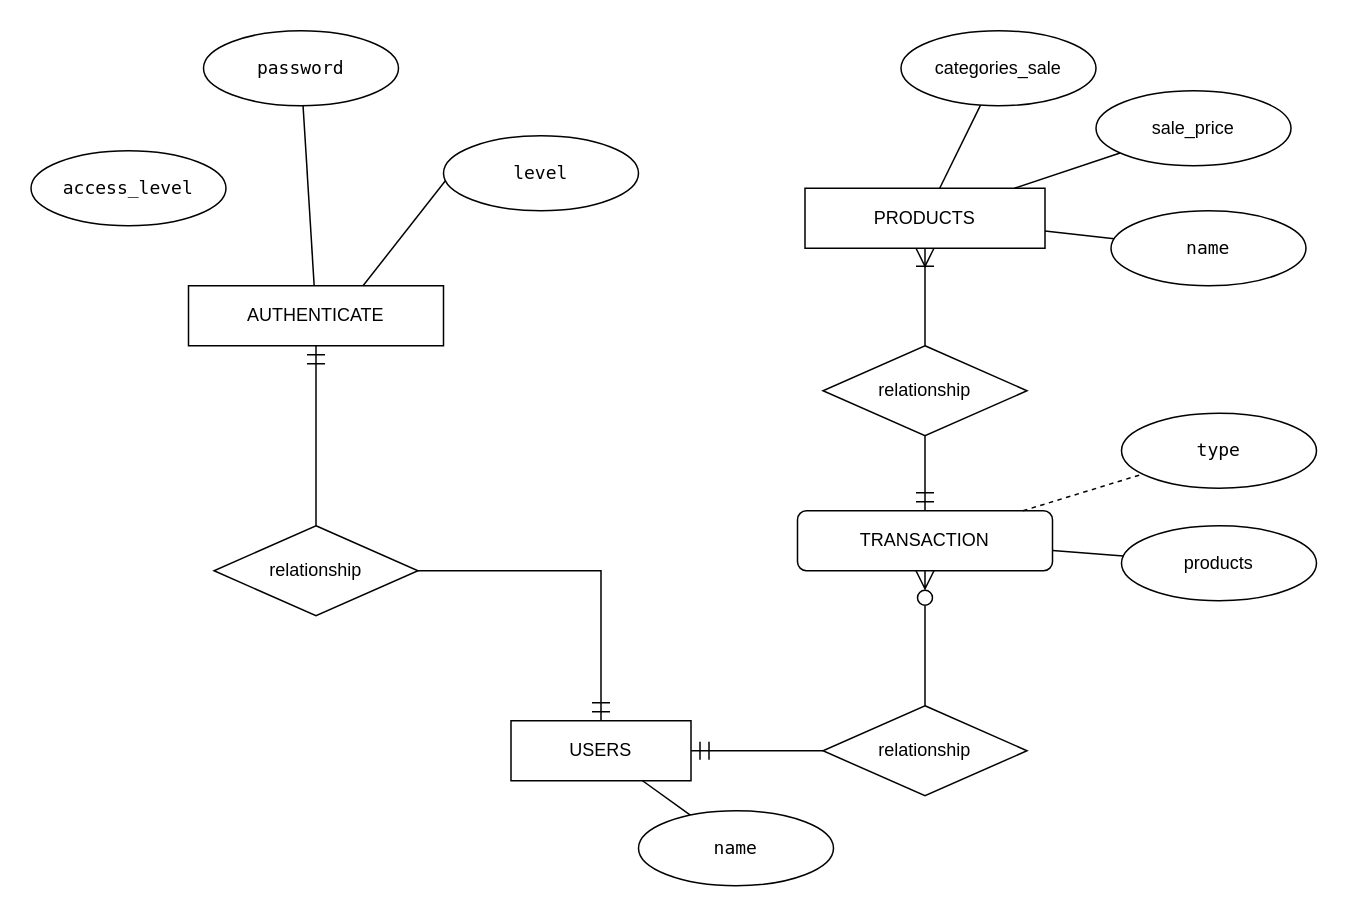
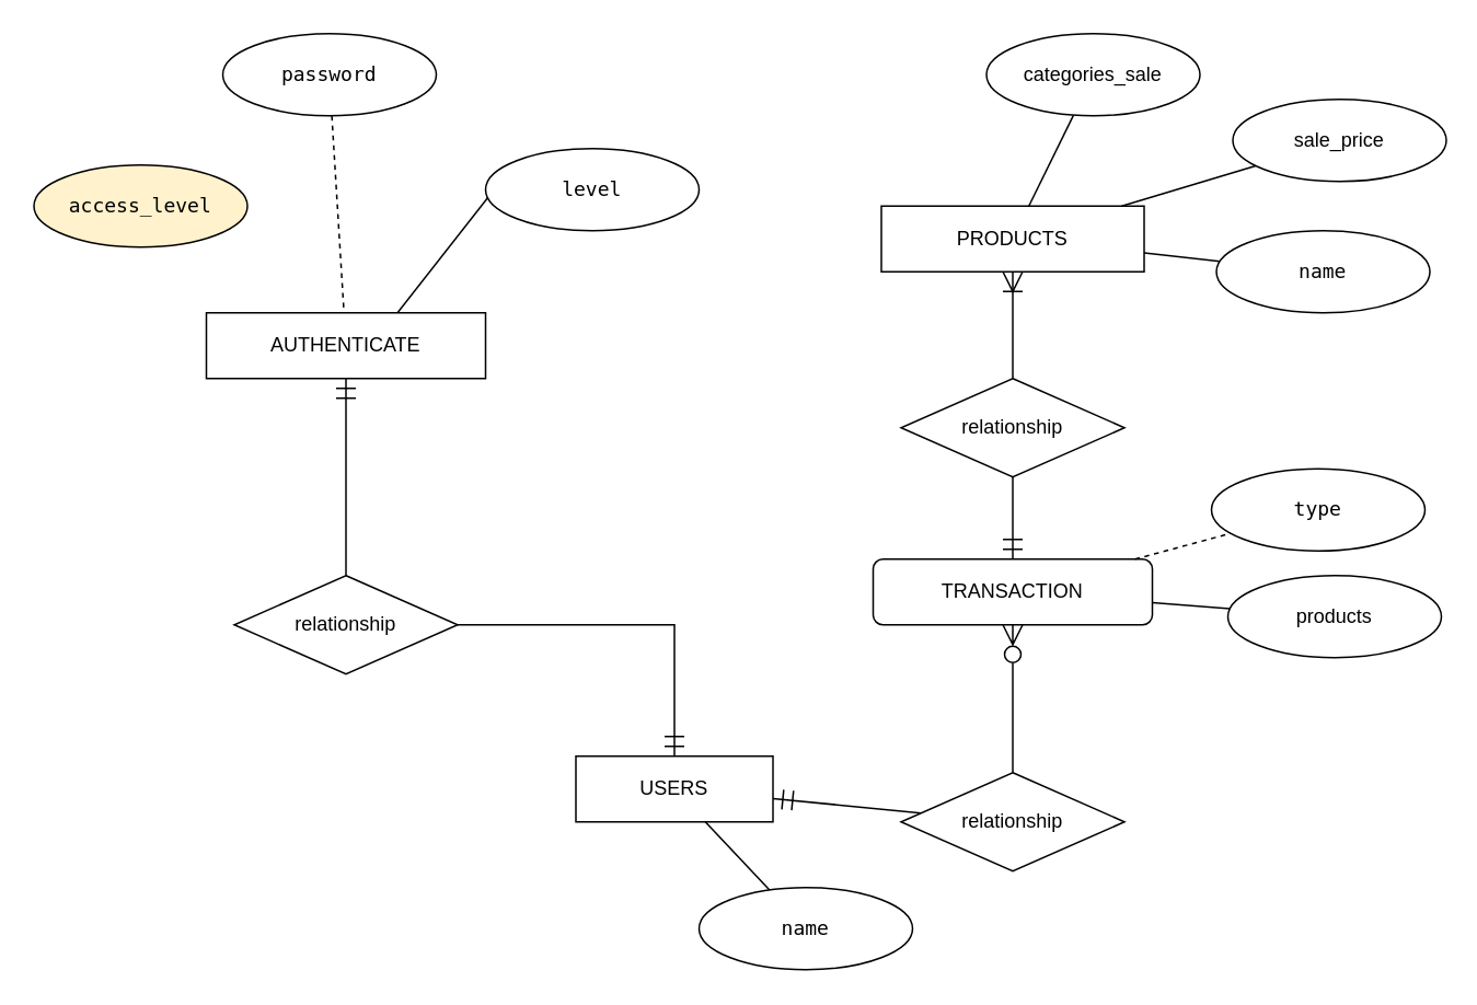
- <mxCell id="18" value="sale_price" style="ellipse;whiteSpace=wrap;html=1;rounded=0;" parent="1" vertex="1"><mxGeometry x="730" y="60" width="130" height="50" as="geometry" /></mxCell>
+ <mxCell id="18" value="sale_price" style="ellipse;whiteSpace=wrap;html=1;rounded=0;" parent="1" vertex="1"><mxGeometry x="750" y="60" width="130" height="50" as="geometry" /></mxCell>
- <mxCell id="4" value="&lt;div style=&quot;text-align: left;&quot;&gt;&lt;pre dir=&quot;ltr&quot; id=&quot;tw-target-text&quot; data-placeholder=&quot;Tradução&quot; class=&quot;tw-data-text tw-text-large tw-ta&quot;&gt;access_level&lt;/pre&gt;&lt;/div&gt;" style="ellipse;whiteSpace=wrap;html=1;rounded=0;" parent="1" vertex="1"><mxGeometry x="20" y="100" width="130" height="50" as="geometry" /></mxCell>
+ <mxCell id="4" value="&lt;div style=&quot;text-align: left;&quot;&gt;&lt;pre dir=&quot;ltr&quot; id=&quot;tw-target-text&quot; data-placeholder=&quot;Tradução&quot; class=&quot;tw-data-text tw-text-large tw-ta&quot;&gt;access_level&lt;/pre&gt;&lt;/div&gt;" style="ellipse;whiteSpace=wrap;html=1;rounded=0;fillColor=#fff2cc;" parent="1" vertex="1"><mxGeometry x="20" y="100" width="130" height="50" as="geometry" /></mxCell>
- <mxCell id="29" style="edgeStyle=none;rounded=0;orthogonalLoop=1;jettySize=auto;html=1;startArrow=none;startFill=0;endArrow=none;endFill=0;" parent="1" source="28" target="24" edge="1"><mxGeometry relative="1" as="geometry"><mxPoint x="315" y="320" as="sourcePoint" /><mxPoint x="220" y="240" as="targetPoint" /></mxGeometry></mxCell>
+ <mxCell id="29" style="edgeStyle=none;rounded=0;orthogonalLoop=1;jettySize=auto;html=1;startArrow=none;startFill=0;endArrow=none;endFill=0;dashed=1;" parent="1" source="28" target="24" edge="1"><mxGeometry relative="1" as="geometry"><mxPoint x="315" y="320" as="sourcePoint" /><mxPoint x="220" y="240" as="targetPoint" /></mxGeometry></mxCell>
- <mxCell id="21" value="&lt;div style=&quot;text-align: left;&quot;&gt;&lt;pre dir=&quot;ltr&quot; id=&quot;tw-target-text&quot; data-placeholder=&quot;Tradução&quot; class=&quot;tw-data-text tw-text-large tw-ta&quot;&gt;type&lt;/pre&gt;&lt;/div&gt;" style="ellipse;whiteSpace=wrap;html=1;rounded=0;" parent="1" vertex="1"><mxGeometry x="747" y="275" width="130" height="50" as="geometry" /></mxCell>
+ <mxCell id="21" value="&lt;div style=&quot;text-align: left;&quot;&gt;&lt;pre dir=&quot;ltr&quot; id=&quot;tw-target-text&quot; data-placeholder=&quot;Tradução&quot; class=&quot;tw-data-text tw-text-large tw-ta&quot;&gt;type&lt;/pre&gt;&lt;/div&gt;" style="ellipse;whiteSpace=wrap;html=1;rounded=0;" parent="1" vertex="1"><mxGeometry x="737" y="285" width="130" height="50" as="geometry" /></mxCell>
- <mxCell id="3" value="USERS" style="rounded=0;whiteSpace=wrap;html=1;" parent="1" vertex="1"><mxGeometry x="340" y="480" width="120" height="40" as="geometry" /></mxCell>
+ <mxCell id="3" value="USERS" style="rounded=0;whiteSpace=wrap;html=1;" parent="1" vertex="1"><mxGeometry x="350" y="460" width="120" height="40" as="geometry" /></mxCell>
